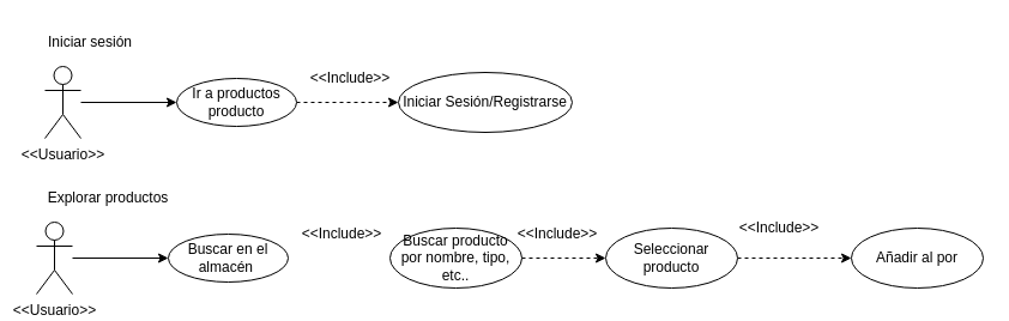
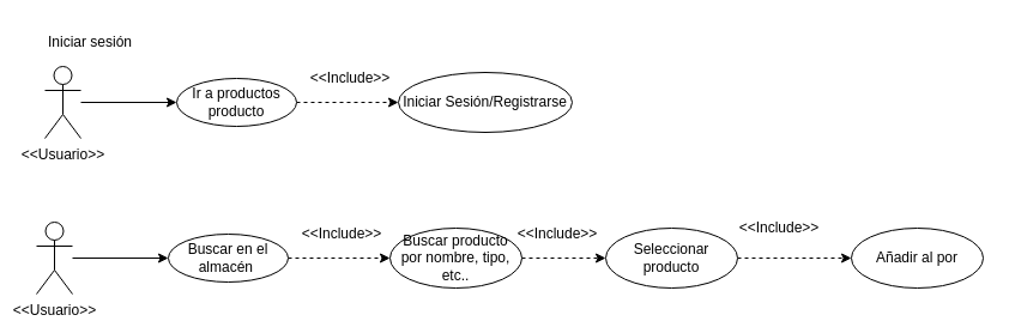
- <mxCell id="21" value="Explorar productos" style="text;html=1;align=center;verticalAlign=middle;whiteSpace=wrap;rounded=0;" vertex="1" parent="1"><mxGeometry x="20" y="150" width="140" height="30" as="geometry" /></mxCell>
+ <mxCell id="10" style="edgeStyle=orthogonalEdgeStyle;rounded=0;orthogonalLoop=1;jettySize=auto;html=1;dashed=1;" parent="1" source="11" target="13" edge="1"><mxGeometry relative="1" as="geometry" /></mxCell>
